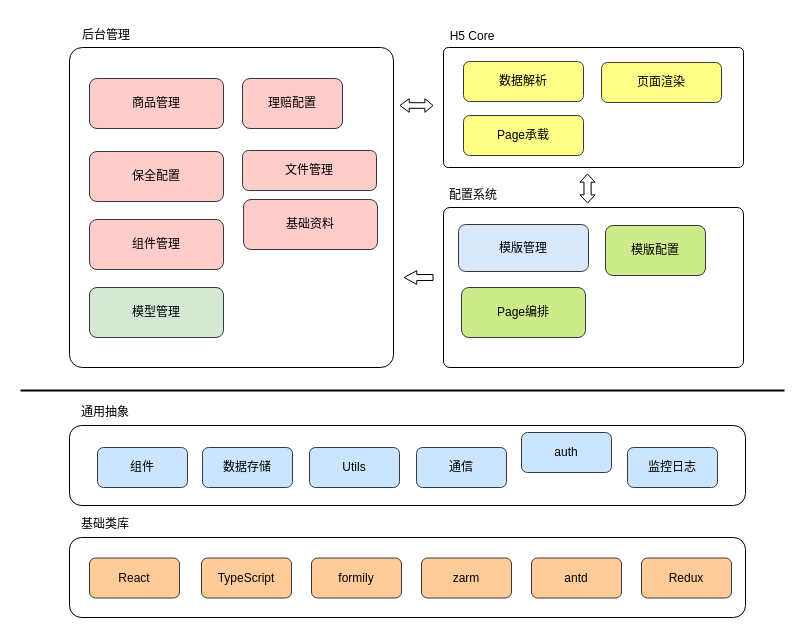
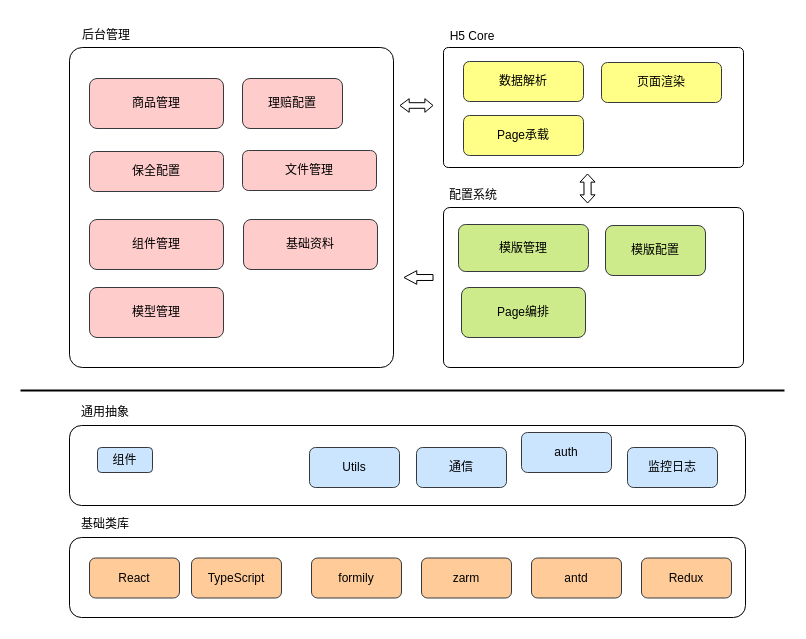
- <mxCell id="31" value="保全配置" style="rounded=1;whiteSpace=wrap;html=1;fillColor=#ffcccc;strokeColor=#36393d;" vertex="1" parent="1"><mxGeometry x="89" y="151" width="134" height="50" as="geometry" /></mxCell>
+ <mxCell id="31" value="保全配置" style="rounded=1;whiteSpace=wrap;html=1;fillColor=#ffcccc;strokeColor=#36393d;" vertex="1" parent="1"><mxGeometry x="89" y="151" width="134" height="40" as="geometry" /></mxCell>
- <mxCell id="39" value="基础资料" style="rounded=1;whiteSpace=wrap;html=1;fillColor=#ffcccc;strokeColor=#36393d;" vertex="1" parent="1"><mxGeometry x="243" y="199" width="134" height="50" as="geometry" /></mxCell>
+ <mxCell id="39" value="基础资料" style="rounded=1;whiteSpace=wrap;html=1;fillColor=#ffcccc;strokeColor=#36393d;" vertex="1" parent="1"><mxGeometry x="243" y="219" width="134" height="50" as="geometry" /></mxCell>
- <mxCell id="35" value="模版管理" style="rounded=1;whiteSpace=wrap;html=1;fillColor=#dae8fc;strokeColor=#36393d;" vertex="1" parent="1"><mxGeometry x="458" y="224" width="130" height="47" as="geometry" /></mxCell>
+ <mxCell id="35" value="模版管理" style="rounded=1;whiteSpace=wrap;html=1;fillColor=#cdeb8b;strokeColor=#36393d;" vertex="1" parent="1"><mxGeometry x="458" y="224" width="130" height="47" as="geometry" /></mxCell>
- <mxCell id="40" value="模型管理" style="rounded=1;whiteSpace=wrap;html=1;fillColor=#d5e8d4;strokeColor=#36393d;" vertex="1" parent="1"><mxGeometry x="89" y="287" width="134" height="50" as="geometry" /></mxCell>
+ <mxCell id="40" value="模型管理" style="rounded=1;whiteSpace=wrap;html=1;fillColor=#ffcccc;strokeColor=#36393d;" vertex="1" parent="1"><mxGeometry x="89" y="287" width="134" height="50" as="geometry" /></mxCell>
- <mxCell id="10" value="组件" style="rounded=1;whiteSpace=wrap;html=1;fillColor=#cce5ff;strokeColor=#36393d;" vertex="1" parent="1"><mxGeometry x="97" y="447" width="90" height="40" as="geometry" /></mxCell>
+ <mxCell id="10" value="组件" style="rounded=1;whiteSpace=wrap;html=1;fillColor=#cce5ff;strokeColor=#36393d;" vertex="1" parent="1"><mxGeometry x="97" y="447" width="55" height="25" as="geometry" /></mxCell>
- <mxCell id="11" value="数据存储" style="rounded=1;whiteSpace=wrap;html=1;fillColor=#cce5ff;strokeColor=#36393d;" vertex="1" parent="1"><mxGeometry x="202" y="447" width="90" height="40" as="geometry" /></mxCell>
- <mxCell id="5" value="TypeScript" style="rounded=1;whiteSpace=wrap;html=1;fillColor=#ffcc99;strokeColor=#36393d;" vertex="1" parent="1"><mxGeometry x="201" y="557.5" width="90" height="40" as="geometry" /></mxCell>
+ <mxCell id="5" value="TypeScript" style="rounded=1;whiteSpace=wrap;html=1;fillColor=#ffcc99;strokeColor=#36393d;" vertex="1" parent="1"><mxGeometry x="191" y="557.5" width="90" height="40" as="geometry" /></mxCell>
